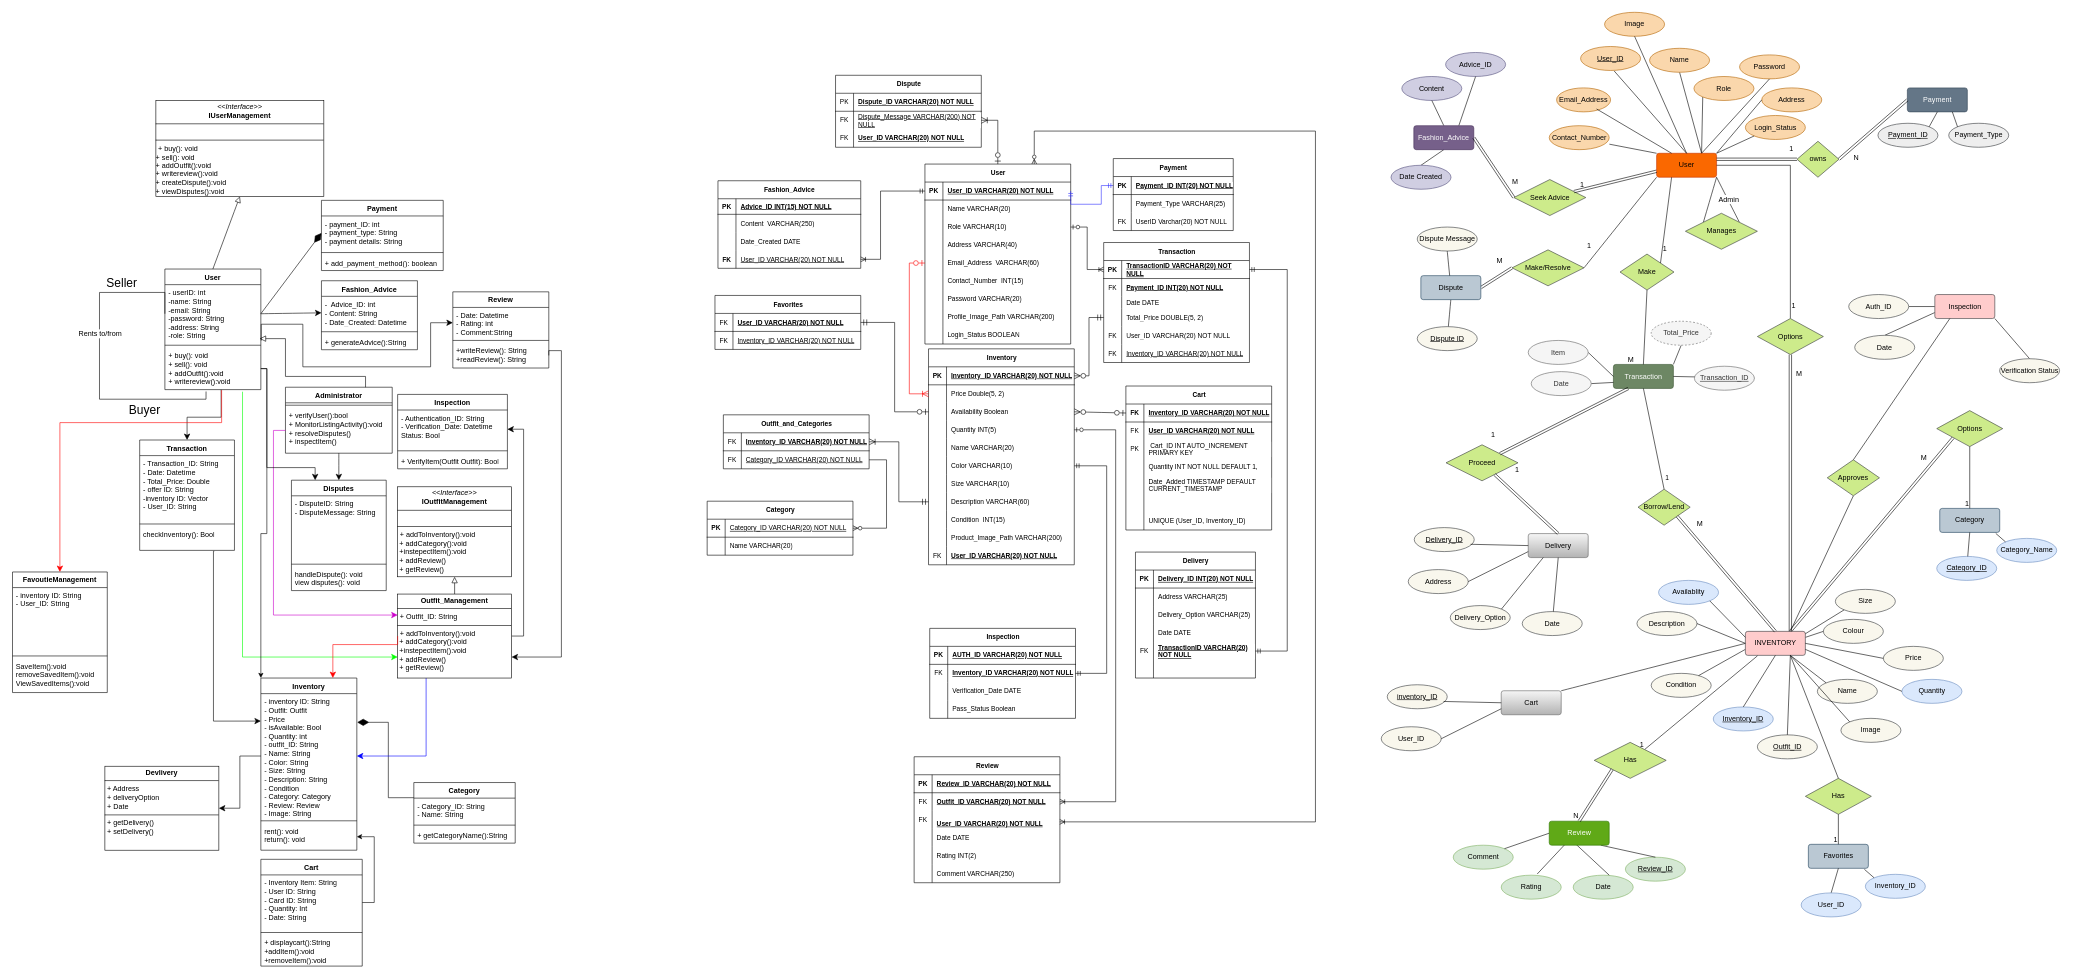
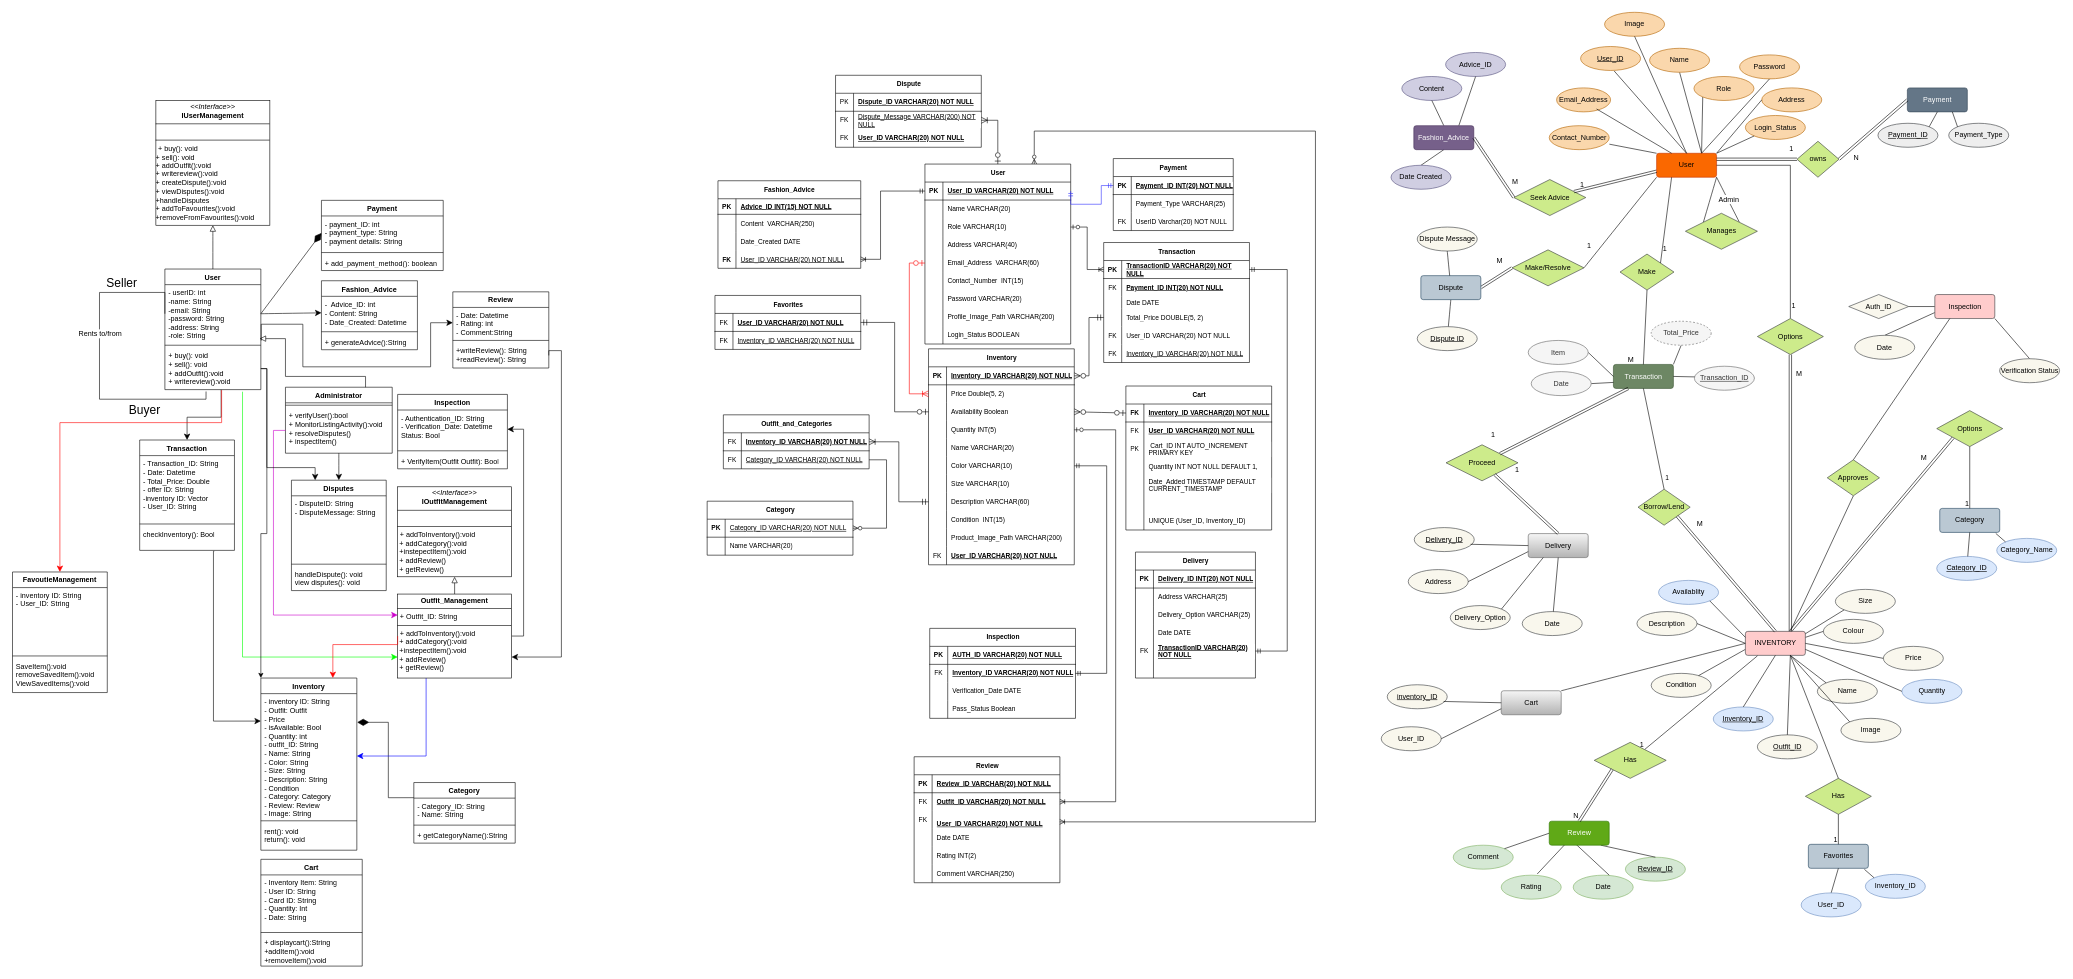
- <mxCell id="298" value="&lt;p style=&quot;margin:0px;margin-top:4px;text-align:center;&quot;&gt;&lt;i&gt;&amp;lt;&amp;lt;Interface&amp;gt;&amp;gt;&lt;/i&gt;&lt;br&gt;&lt;b&gt;IUserManagement&lt;/b&gt;&lt;/p&gt;&lt;hr size=&quot;1&quot; style=&quot;border-style:solid;&quot;&gt;&lt;p style=&quot;margin:0px;margin-left:4px;&quot;&gt;&amp;nbsp;&lt;/p&gt;&lt;hr size=&quot;1&quot; style=&quot;border-style:solid;&quot;&gt;&lt;p style=&quot;margin:0px;margin-left:4px;&quot;&gt;+ buy(): void&lt;/p&gt;&lt;div&gt;+ sell(): void&lt;/div&gt;&lt;div&gt;+ addOutfit():void&lt;/div&gt;&lt;div&gt;+ writereview():void&lt;/div&gt;&lt;div&gt;+ createDispute():void&lt;/div&gt;&lt;div&gt;+ viewDisputes():void&lt;/div&gt;&lt;div&gt;+handleDisputes&lt;/div&gt;&lt;div&gt;+ addToFavourites():void&lt;/div&gt;&lt;div&gt;+removeFromFavourites():void&lt;/div&gt;" style="verticalAlign=top;align=left;overflow=fill;html=1;whiteSpace=wrap;" parent="1" vertex="1"><mxGeometry x="259" y="167" width="280" height="160" as="geometry" /></mxCell>
+ <mxCell id="298" value="&lt;p style=&quot;margin:0px;margin-top:4px;text-align:center;&quot;&gt;&lt;i&gt;&amp;lt;&amp;lt;Interface&amp;gt;&amp;gt;&lt;/i&gt;&lt;br&gt;&lt;b&gt;IUserManagement&lt;/b&gt;&lt;/p&gt;&lt;hr size=&quot;1&quot; style=&quot;border-style:solid;&quot;&gt;&lt;p style=&quot;margin:0px;margin-left:4px;&quot;&gt;&amp;nbsp;&lt;/p&gt;&lt;hr size=&quot;1&quot; style=&quot;border-style:solid;&quot;&gt;&lt;p style=&quot;margin:0px;margin-left:4px;&quot;&gt;+ buy(): void&lt;/p&gt;&lt;div&gt;+ sell(): void&lt;/div&gt;&lt;div&gt;+ addOutfit():void&lt;/div&gt;&lt;div&gt;+ writereview():void&lt;/div&gt;&lt;div&gt;+ createDispute():void&lt;/div&gt;&lt;div&gt;+ viewDisputes():void&lt;/div&gt;&lt;div&gt;+handleDisputes&lt;/div&gt;&lt;div&gt;+ addToFavourites():void&lt;/div&gt;&lt;div&gt;+removeFromFavourites():void&lt;/div&gt;" style="verticalAlign=top;align=left;overflow=fill;html=1;whiteSpace=wrap;" parent="1" vertex="1"><mxGeometry x="259" y="167" width="190" height="208" as="geometry" /></mxCell>
- <mxCell id="282" value="Auth_ID" style="ellipse;whiteSpace=wrap;html=1;align=center;fillColor=#f9f7ed;strokeColor=#36393d;" parent="1" vertex="1"><mxGeometry x="3081" y="490.5" width="100" height="40" as="geometry" /></mxCell>
+ <mxCell id="282" value="Auth_ID" style="rhombus;whiteSpace=wrap;html=1;align=center;fillColor=#f9f7ed;strokeColor=#36393d;" parent="1" vertex="1"><mxGeometry x="3081" y="490.5" width="100" height="40" as="geometry" /></mxCell>
- <mxCell id="365" value="&lt;p style=&quot;margin:0px;margin-top:4px;text-align:center;&quot;&gt;&lt;b&gt;Devlivery&lt;/b&gt;&lt;/p&gt;&lt;hr size=&quot;1&quot; style=&quot;border-style:solid;&quot;&gt;&lt;p style=&quot;margin:0px;margin-left:4px;&quot;&gt;+ Address&lt;/p&gt;&lt;p style=&quot;margin:0px;margin-left:4px;&quot;&gt;+ deliveryOption&lt;/p&gt;&lt;p style=&quot;margin:0px;margin-left:4px;&quot;&gt;+ Date&lt;/p&gt;&lt;hr size=&quot;1&quot; style=&quot;border-style:solid;&quot;&gt;&lt;p style=&quot;margin:0px;margin-left:4px;&quot;&gt;+ getDelivery()&lt;br&gt;+ setDelivery()&lt;/p&gt;" style="verticalAlign=top;align=left;overflow=fill;html=1;whiteSpace=wrap;" parent="1" vertex="1"><mxGeometry x="174" y="1276.8" width="190" height="140" as="geometry" /></mxCell>
- <mxCell id="366" style="edgeStyle=orthogonalEdgeStyle;rounded=0;orthogonalLoop=1;jettySize=auto;html=1;exitX=0;exitY=0.5;exitDx=0;exitDy=0;entryX=1;entryY=0.5;entryDx=0;entryDy=0;fontSize=12;startSize=8;endSize=8;" parent="1" source="312" target="365" edge="1"><mxGeometry relative="1" as="geometry" /></mxCell>
- <mxCell id="464" style="edgeStyle=orthogonalEdgeStyle;rounded=0;orthogonalLoop=1;jettySize=auto;html=1;exitX=1;exitY=0.5;exitDx=0;exitDy=0;entryX=1;entryY=0.5;entryDx=0;entryDy=0;" edge="1" parent="1" source="461" target="314"><mxGeometry relative="1" as="geometry" /></mxCell>
